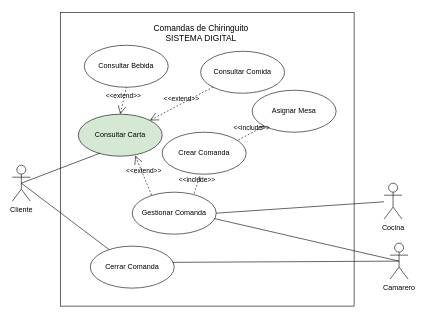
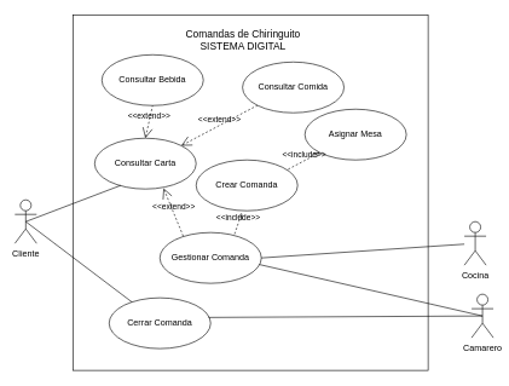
- <mxCell id="8" value="Consultar Carta" style="ellipse;whiteSpace=wrap;html=1;fillColor=#d5e8d4;" parent="2" vertex="1"><mxGeometry x="10" y="30" width="140" height="70" as="geometry" /></mxCell>
+ <mxCell id="8" value="Consultar Carta" style="ellipse;whiteSpace=wrap;html=1;" parent="2" vertex="1"><mxGeometry x="10" y="30" width="140" height="70" as="geometry" /></mxCell>
